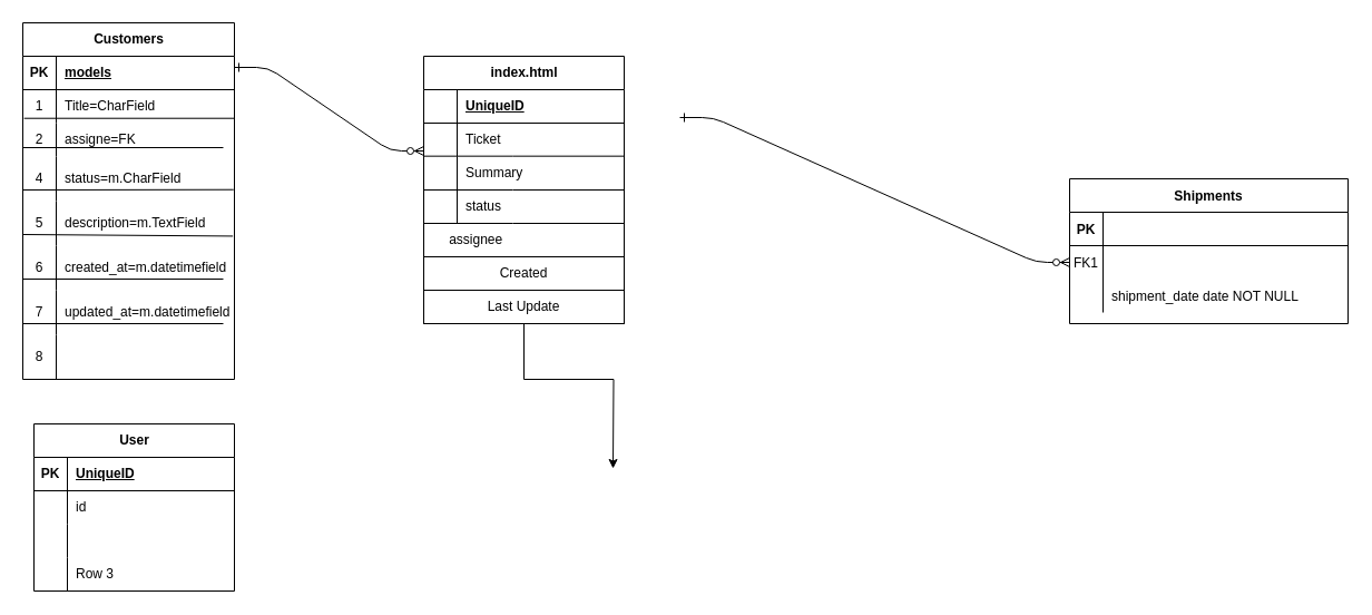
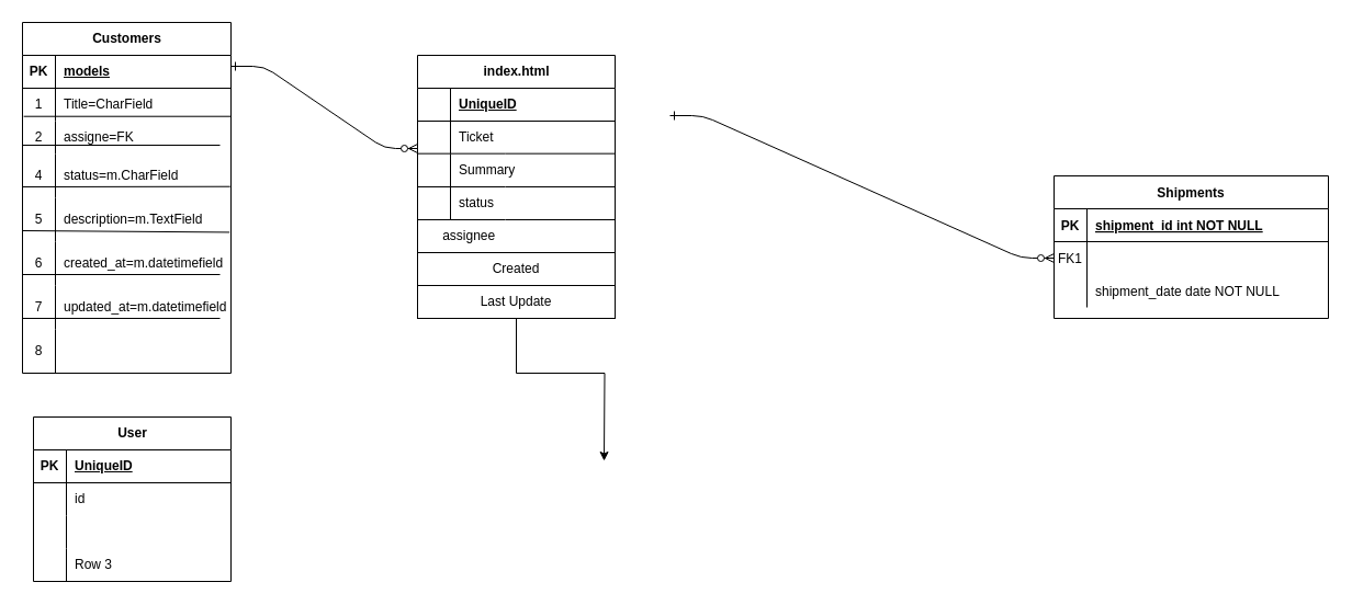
+ <mxCell id="7" value="shipment_id int NOT NULL " style="shape=partialRectangle;overflow=hidden;connectable=0;fillColor=none;top=0;left=0;bottom=0;right=0;align=left;spacingLeft=6;fontStyle=5;" parent="5" vertex="1"><mxGeometry x="30" width="220" height="30" as="geometry"><mxRectangle width="220" height="30" as="alternateBounds" /></mxGeometry></mxCell>
